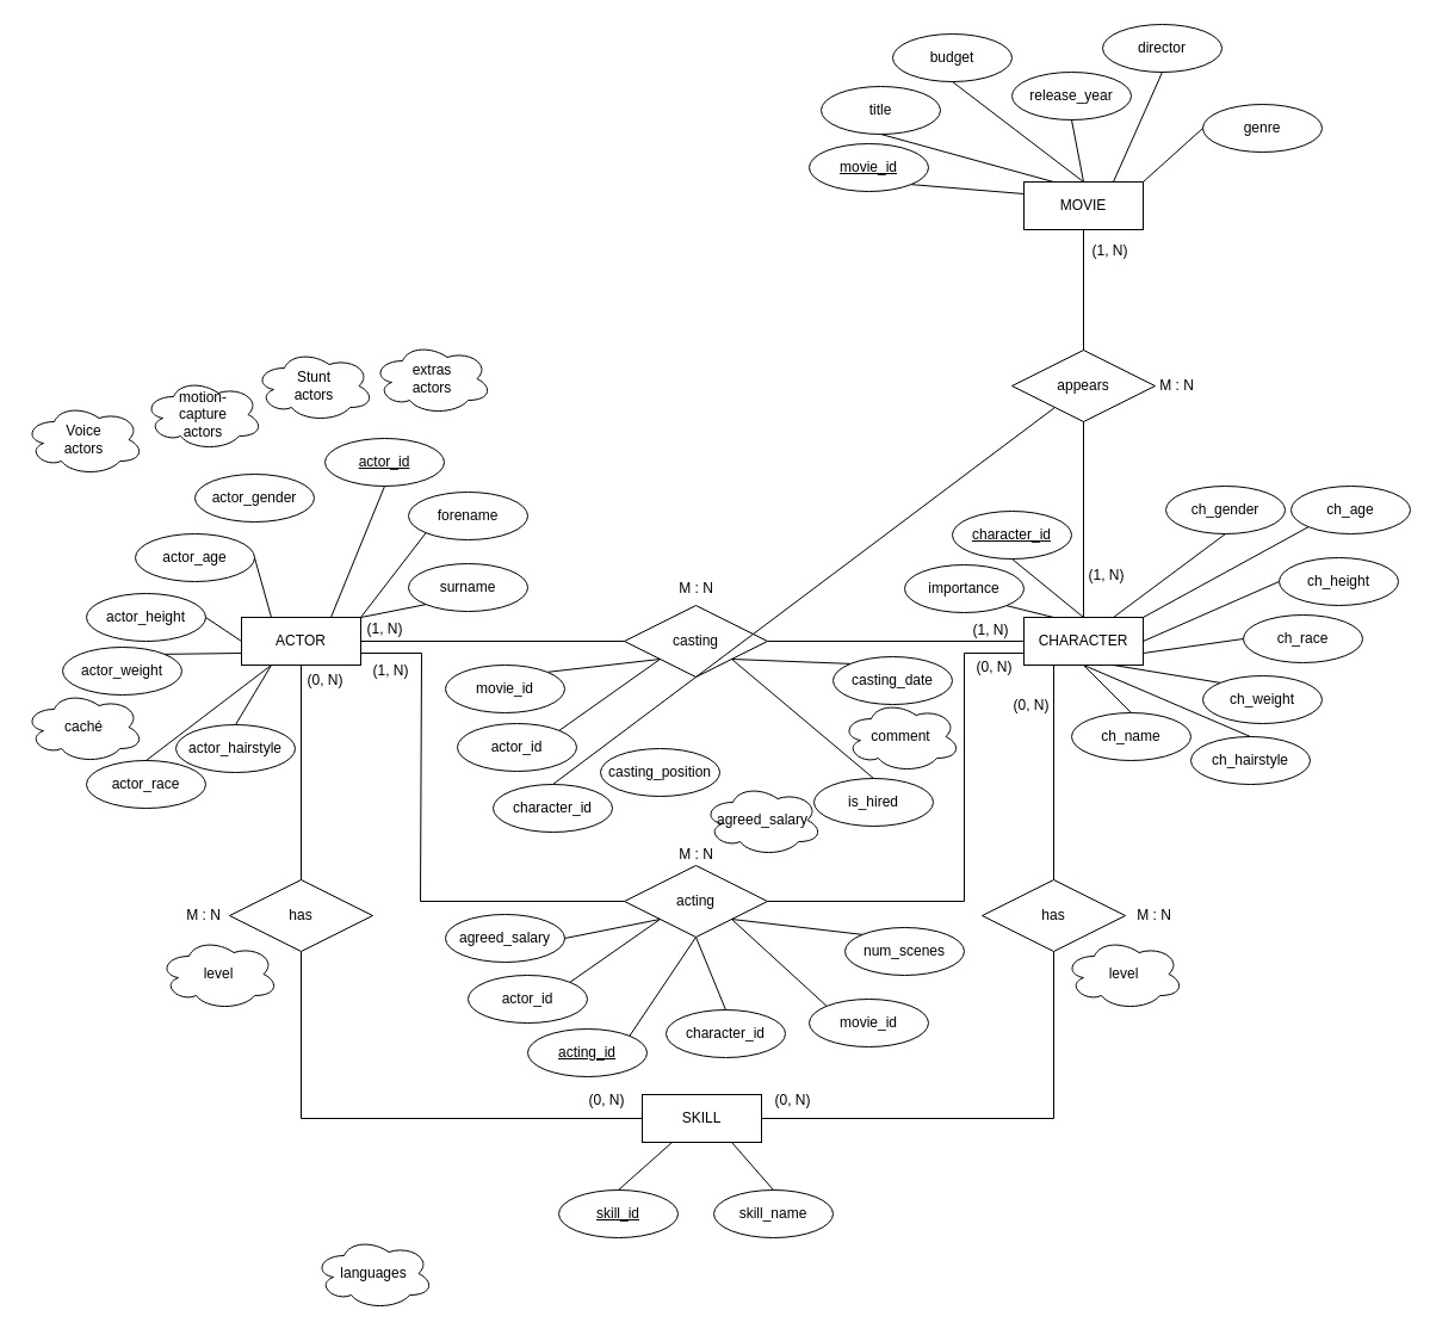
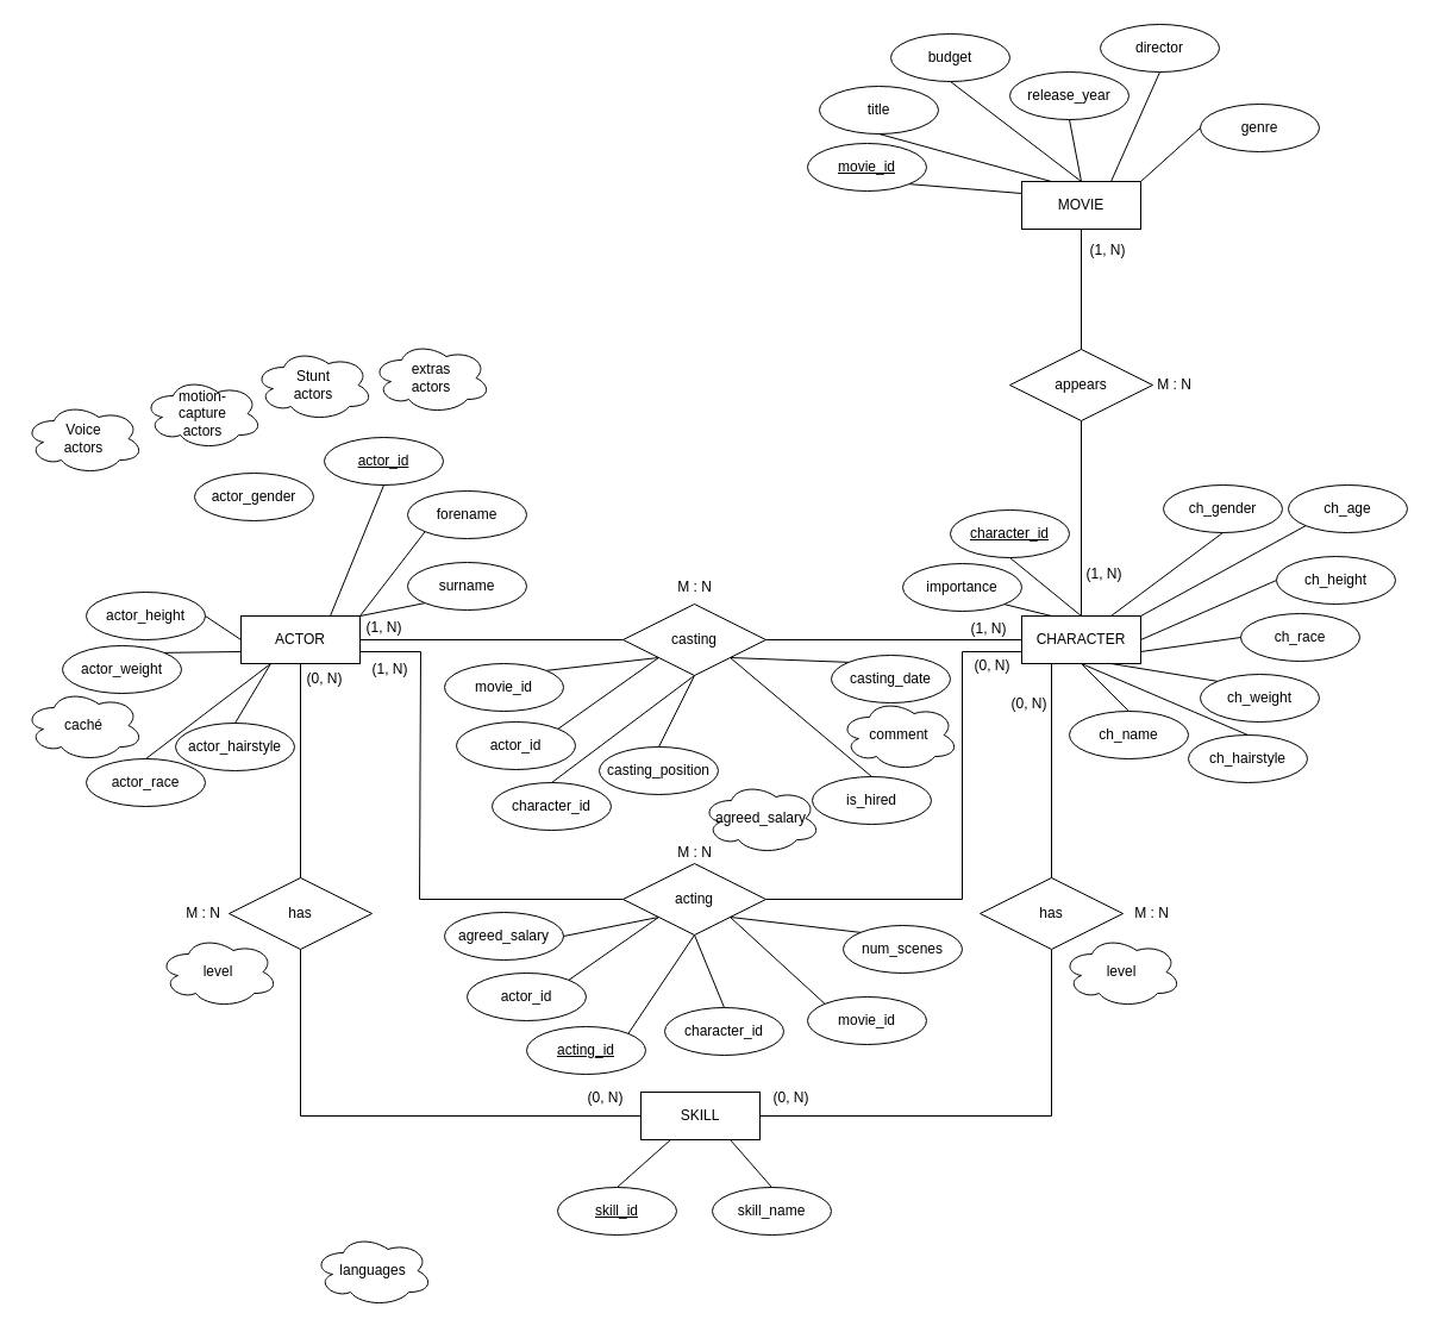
- <mxCell id="93" value="" style="endArrow=none;html=1;rounded=0;exitX=0.5;exitY=1;exitDx=0;exitDy=0;" parent="1" source="40" target="71" edge="1"><mxGeometry relative="1" as="geometry"><mxPoint x="583" y="577" as="sourcePoint" /><mxPoint x="653" y="637" as="targetPoint" /></mxGeometry></mxCell>
+ <mxCell id="93" value="" style="endArrow=none;html=1;rounded=0;exitX=0.5;exitY=1;exitDx=0;exitDy=0;entryX=0.5;entryY=0;entryDx=0;entryDy=0;" parent="1" source="40" target="92" edge="1"><mxGeometry relative="1" as="geometry"><mxPoint x="583" y="577" as="sourcePoint" /><mxPoint x="653" y="637" as="targetPoint" /></mxGeometry></mxCell>
- <mxCell id="9" value="actor_age" style="ellipse;whiteSpace=wrap;html=1;align=center;" parent="1" vertex="1"><mxGeometry x="113" y="447" width="100" height="40" as="geometry" /></mxCell>
- <mxCell id="17" value="" style="endArrow=none;html=1;rounded=0;exitX=1;exitY=0.5;exitDx=0;exitDy=0;entryX=0.25;entryY=0;entryDx=0;entryDy=0;" parent="1" source="9" target="2" edge="1"><mxGeometry relative="1" as="geometry"><mxPoint x="292" y="477" as="sourcePoint" /><mxPoint x="302" y="567" as="targetPoint" /></mxGeometry></mxCell>
